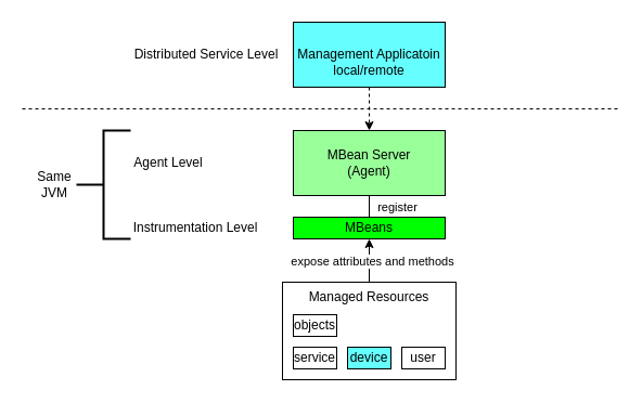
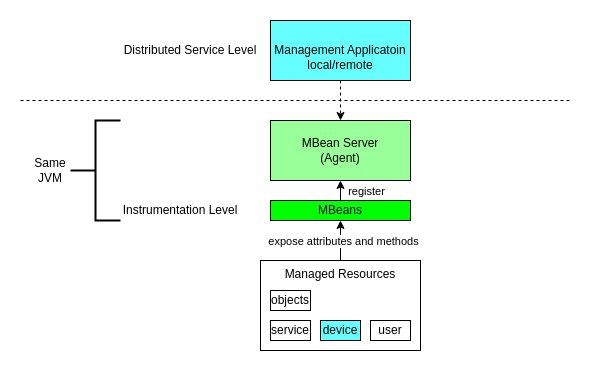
- <mxCell id="18" value="Agent Level" style="text;html=1;strokeColor=none;fillColor=none;align=center;verticalAlign=middle;whiteSpace=wrap;rounded=0;" parent="1" vertex="1"><mxGeometry x="120" y="135" width="70" height="30" as="geometry" /></mxCell>
- <mxCell id="6" style="edgeStyle=orthogonalEdgeStyle;rounded=0;orthogonalLoop=1;jettySize=auto;html=1;exitX=0.5;exitY=0;exitDx=0;exitDy=0;entryX=0.5;entryY=1;entryDx=0;entryDy=0;endArrow=none;" edge="1" parent="1" source="8" target="9"><mxGeometry relative="1" as="geometry" /></mxCell>
+ <mxCell id="6" style="edgeStyle=orthogonalEdgeStyle;rounded=0;orthogonalLoop=1;jettySize=auto;html=1;exitX=0.5;exitY=0;exitDx=0;exitDy=0;entryX=0.5;entryY=1;entryDx=0;entryDy=0;" edge="1" parent="1" source="8" target="9"><mxGeometry relative="1" as="geometry" /></mxCell>
